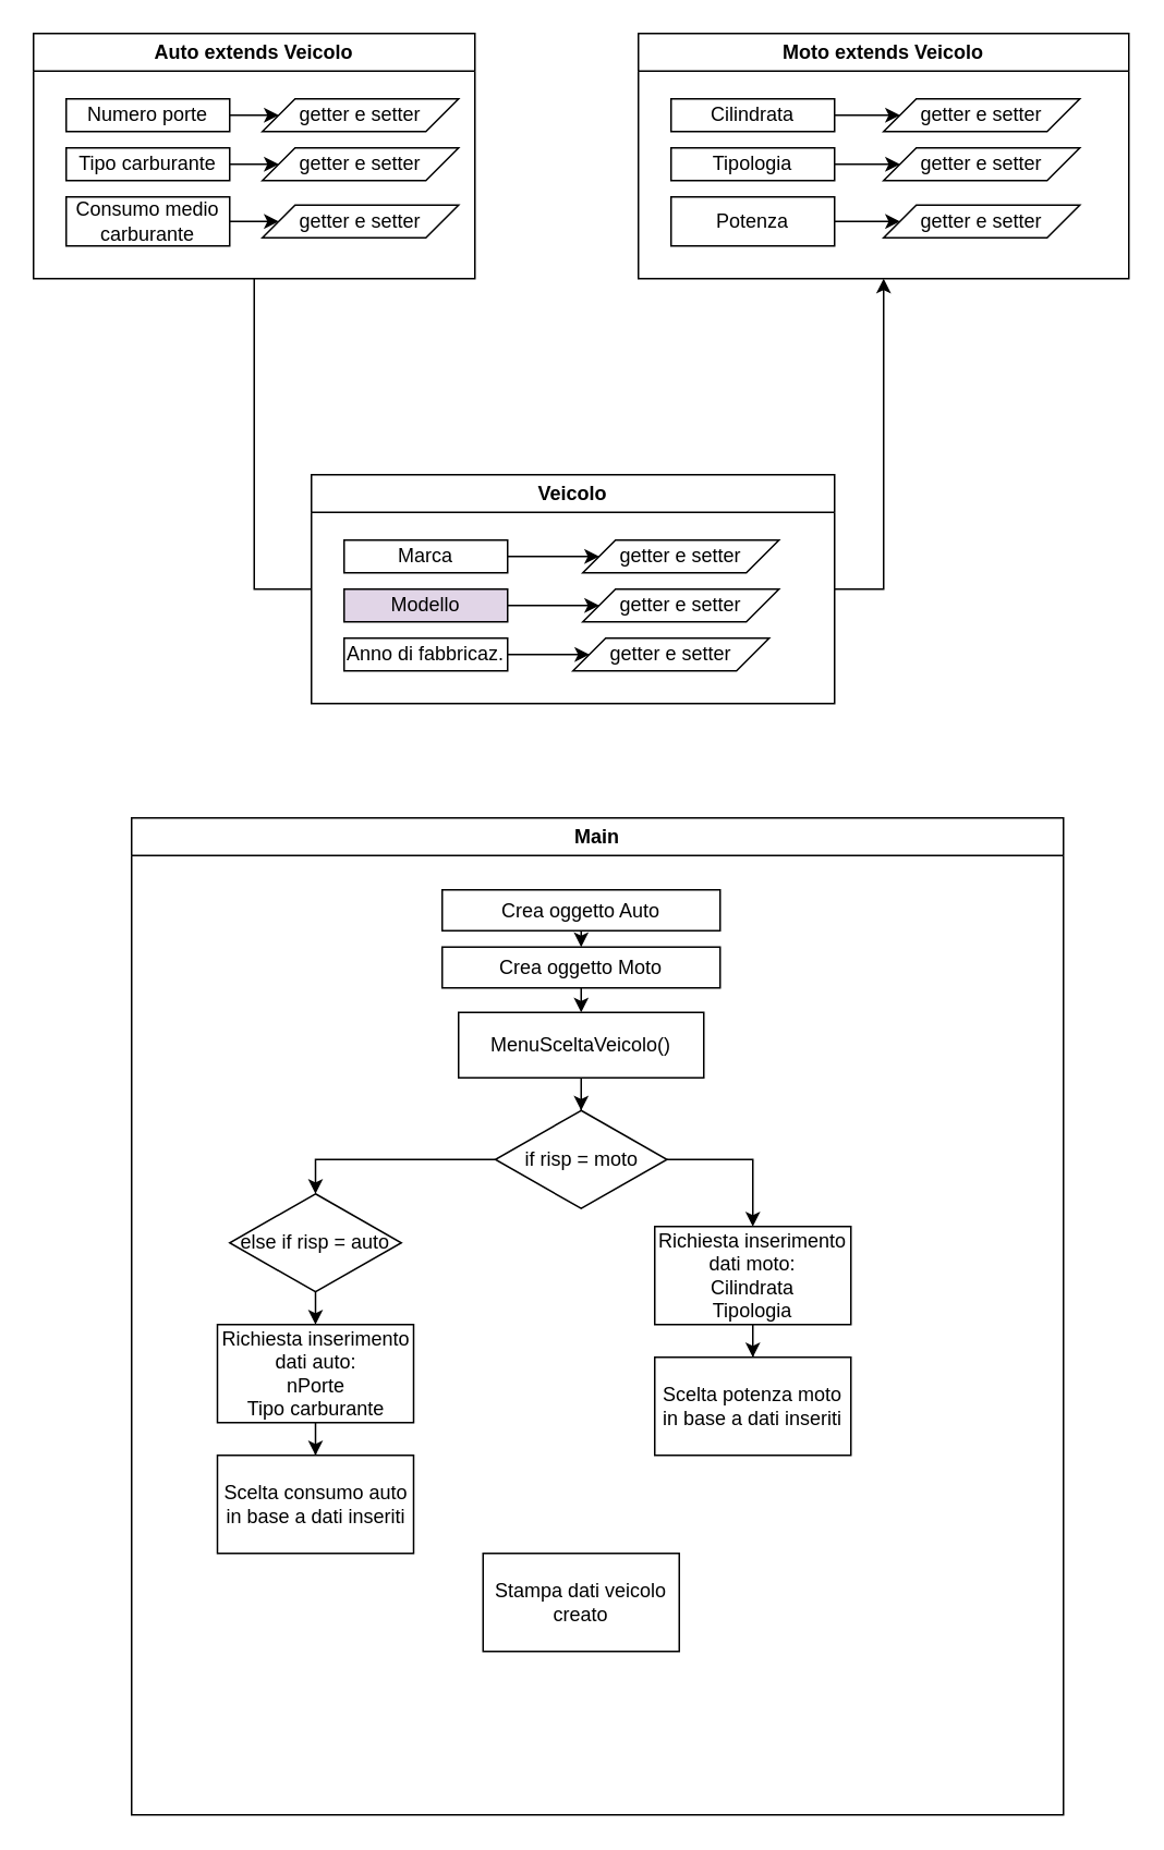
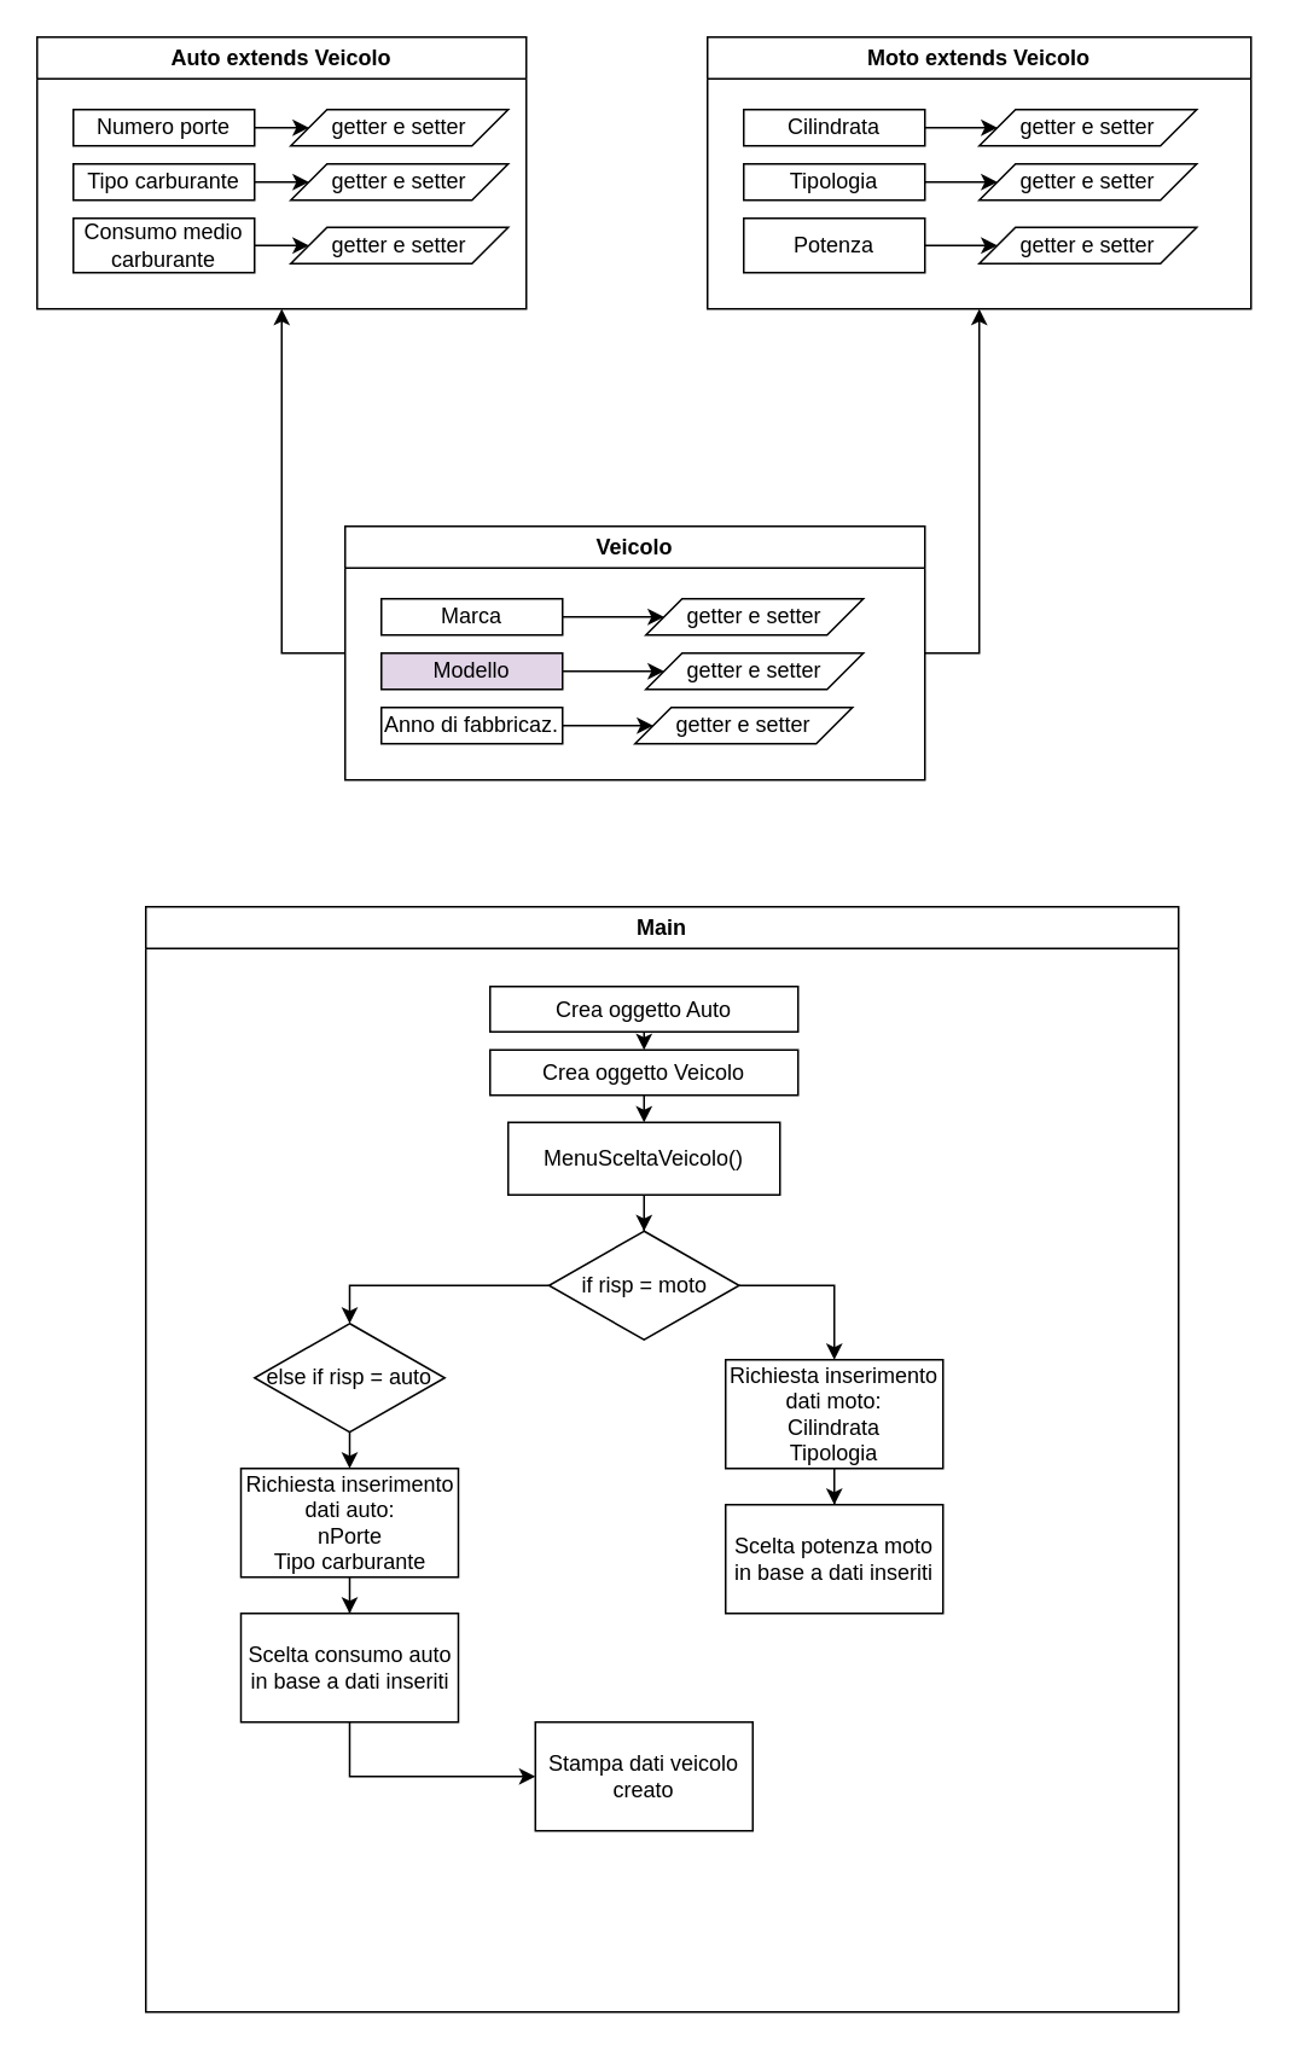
- <mxCell id="2" style="edgeStyle=orthogonalEdgeStyle;rounded=0;orthogonalLoop=1;jettySize=auto;html=1;exitX=0;exitY=0.5;exitDx=0;exitDy=0;entryX=0.5;entryY=1;entryDx=0;entryDy=0;endArrow=none;" edge="1" parent="1" source="4" target="14"><mxGeometry relative="1" as="geometry" /></mxCell>
+ <mxCell id="2" style="edgeStyle=orthogonalEdgeStyle;rounded=0;orthogonalLoop=1;jettySize=auto;html=1;exitX=0;exitY=0.5;exitDx=0;exitDy=0;entryX=0.5;entryY=1;entryDx=0;entryDy=0;" edge="1" parent="1" source="4" target="14"><mxGeometry relative="1" as="geometry" /></mxCell>
- <mxCell id="38" value="Crea oggetto Moto" style="rounded=0;whiteSpace=wrap;html=1;" vertex="1" parent="34"><mxGeometry x="190" y="79" width="170" height="25" as="geometry" /></mxCell>
+ <mxCell id="38" value="Crea oggetto Veicolo" style="rounded=0;whiteSpace=wrap;html=1;" vertex="1" parent="34"><mxGeometry x="190" y="79" width="170" height="25" as="geometry" /></mxCell>
+ <mxCell id="51" style="edgeStyle=orthogonalEdgeStyle;rounded=0;orthogonalLoop=1;jettySize=auto;html=1;exitX=0.5;exitY=1;exitDx=0;exitDy=0;entryX=0;entryY=0.5;entryDx=0;entryDy=0;" edge="1" parent="34" source="52" target="53"><mxGeometry relative="1" as="geometry" /></mxCell>
